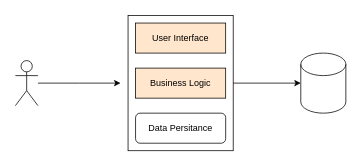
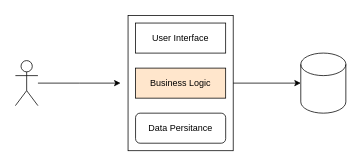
- <mxCell id="2" value="User Interface" style="rounded=0;whiteSpace=wrap;html=1;fillColor=#ffe6cc;" vertex="1" parent="1"><mxGeometry x="180" y="30" width="120" height="40" as="geometry" /></mxCell>
+ <mxCell id="2" value="User Interface" style="rounded=0;whiteSpace=wrap;html=1;" vertex="1" parent="1"><mxGeometry x="180" y="30" width="120" height="40" as="geometry" /></mxCell>
